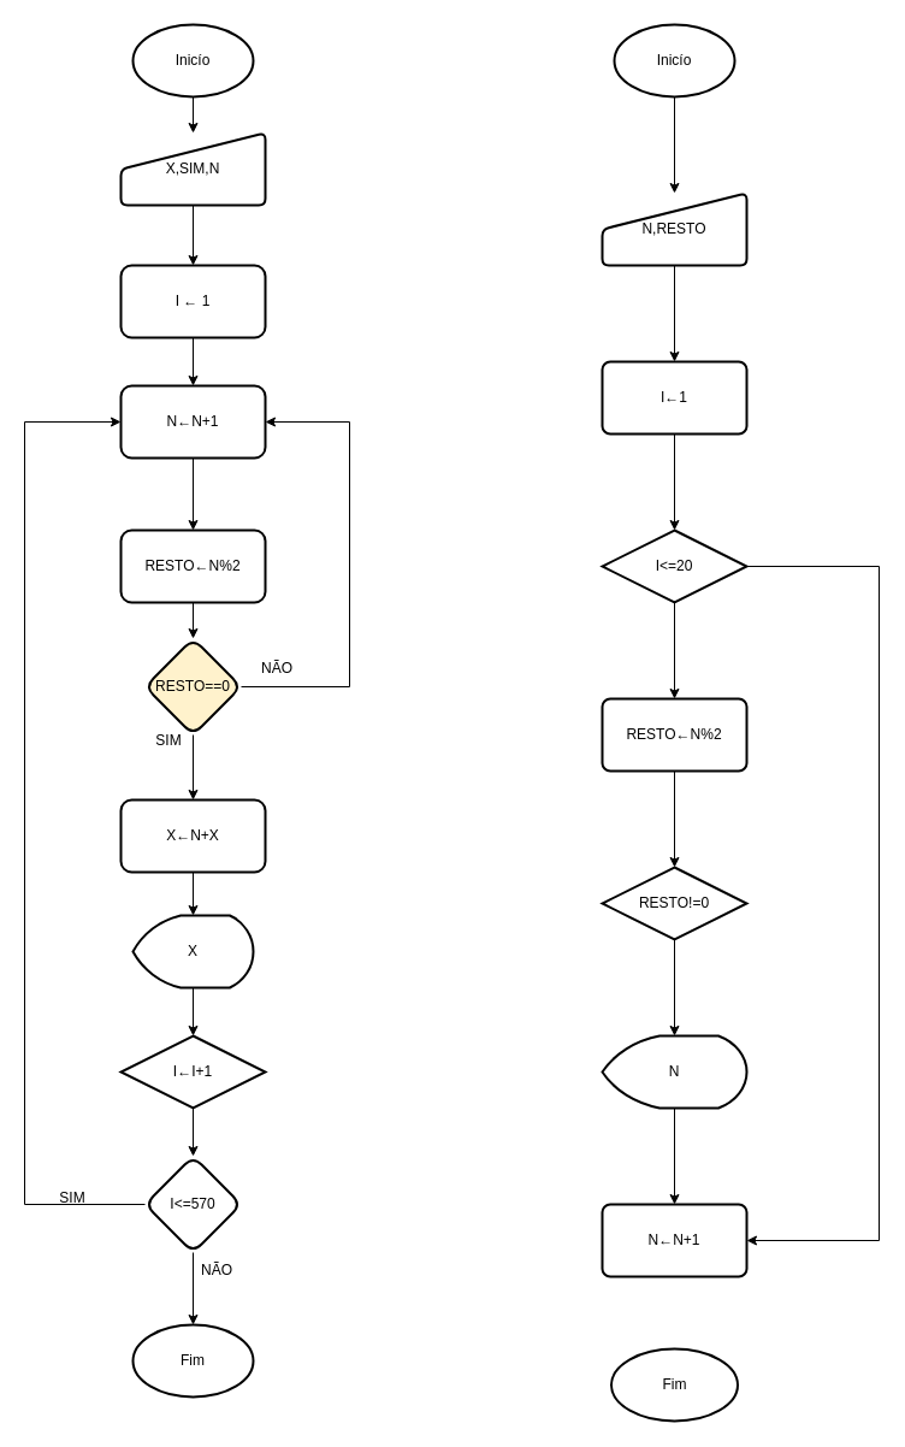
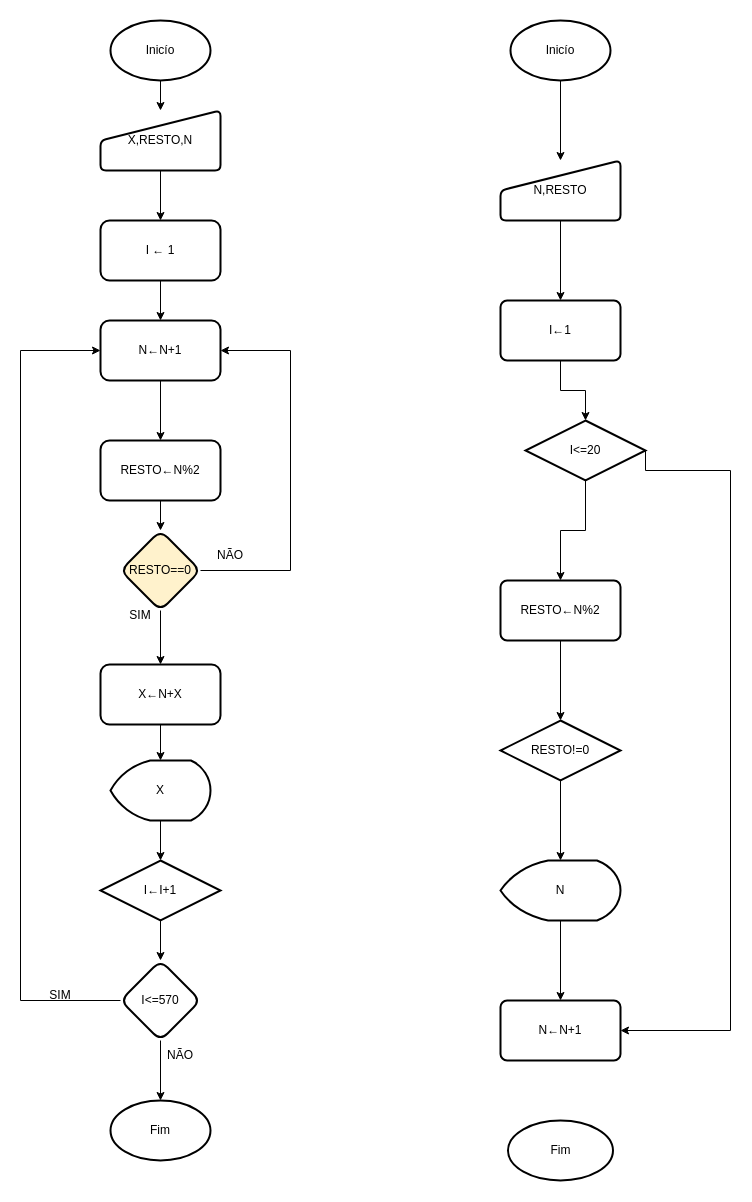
- <mxCell id="22" value="X,SIM,N" style="shape=manualInput;perimeter=rectanglePerimeter;whiteSpace=wrap;html=1;fixedSize=1;strokeWidth=2;rounded=1;arcSize=11;" vertex="1" parent="1"><mxGeometry x="100" y="110" width="120" height="60" as="geometry" /></mxCell>
+ <mxCell id="22" value="X,RESTO,N" style="shape=manualInput;perimeter=rectanglePerimeter;whiteSpace=wrap;html=1;fixedSize=1;strokeWidth=2;rounded=1;arcSize=11;" vertex="1" parent="1"><mxGeometry x="100" y="110" width="120" height="60" as="geometry" /></mxCell>
- <mxCell id="37" value="I&amp;lt;=20" style="whiteSpace=wrap;html=1;rounded=1;strokeWidth=2;arcSize=11;shape=mxgraph.flowchart.decision;" vertex="1" parent="1"><mxGeometry x="500" y="440" width="120" height="60" as="geometry" /></mxCell>
+ <mxCell id="37" value="I&amp;lt;=20" style="whiteSpace=wrap;html=1;rounded=1;strokeWidth=2;arcSize=11;shape=mxgraph.flowchart.decision;" vertex="1" parent="1"><mxGeometry x="525" y="420" width="120" height="60" as="geometry" /></mxCell>
